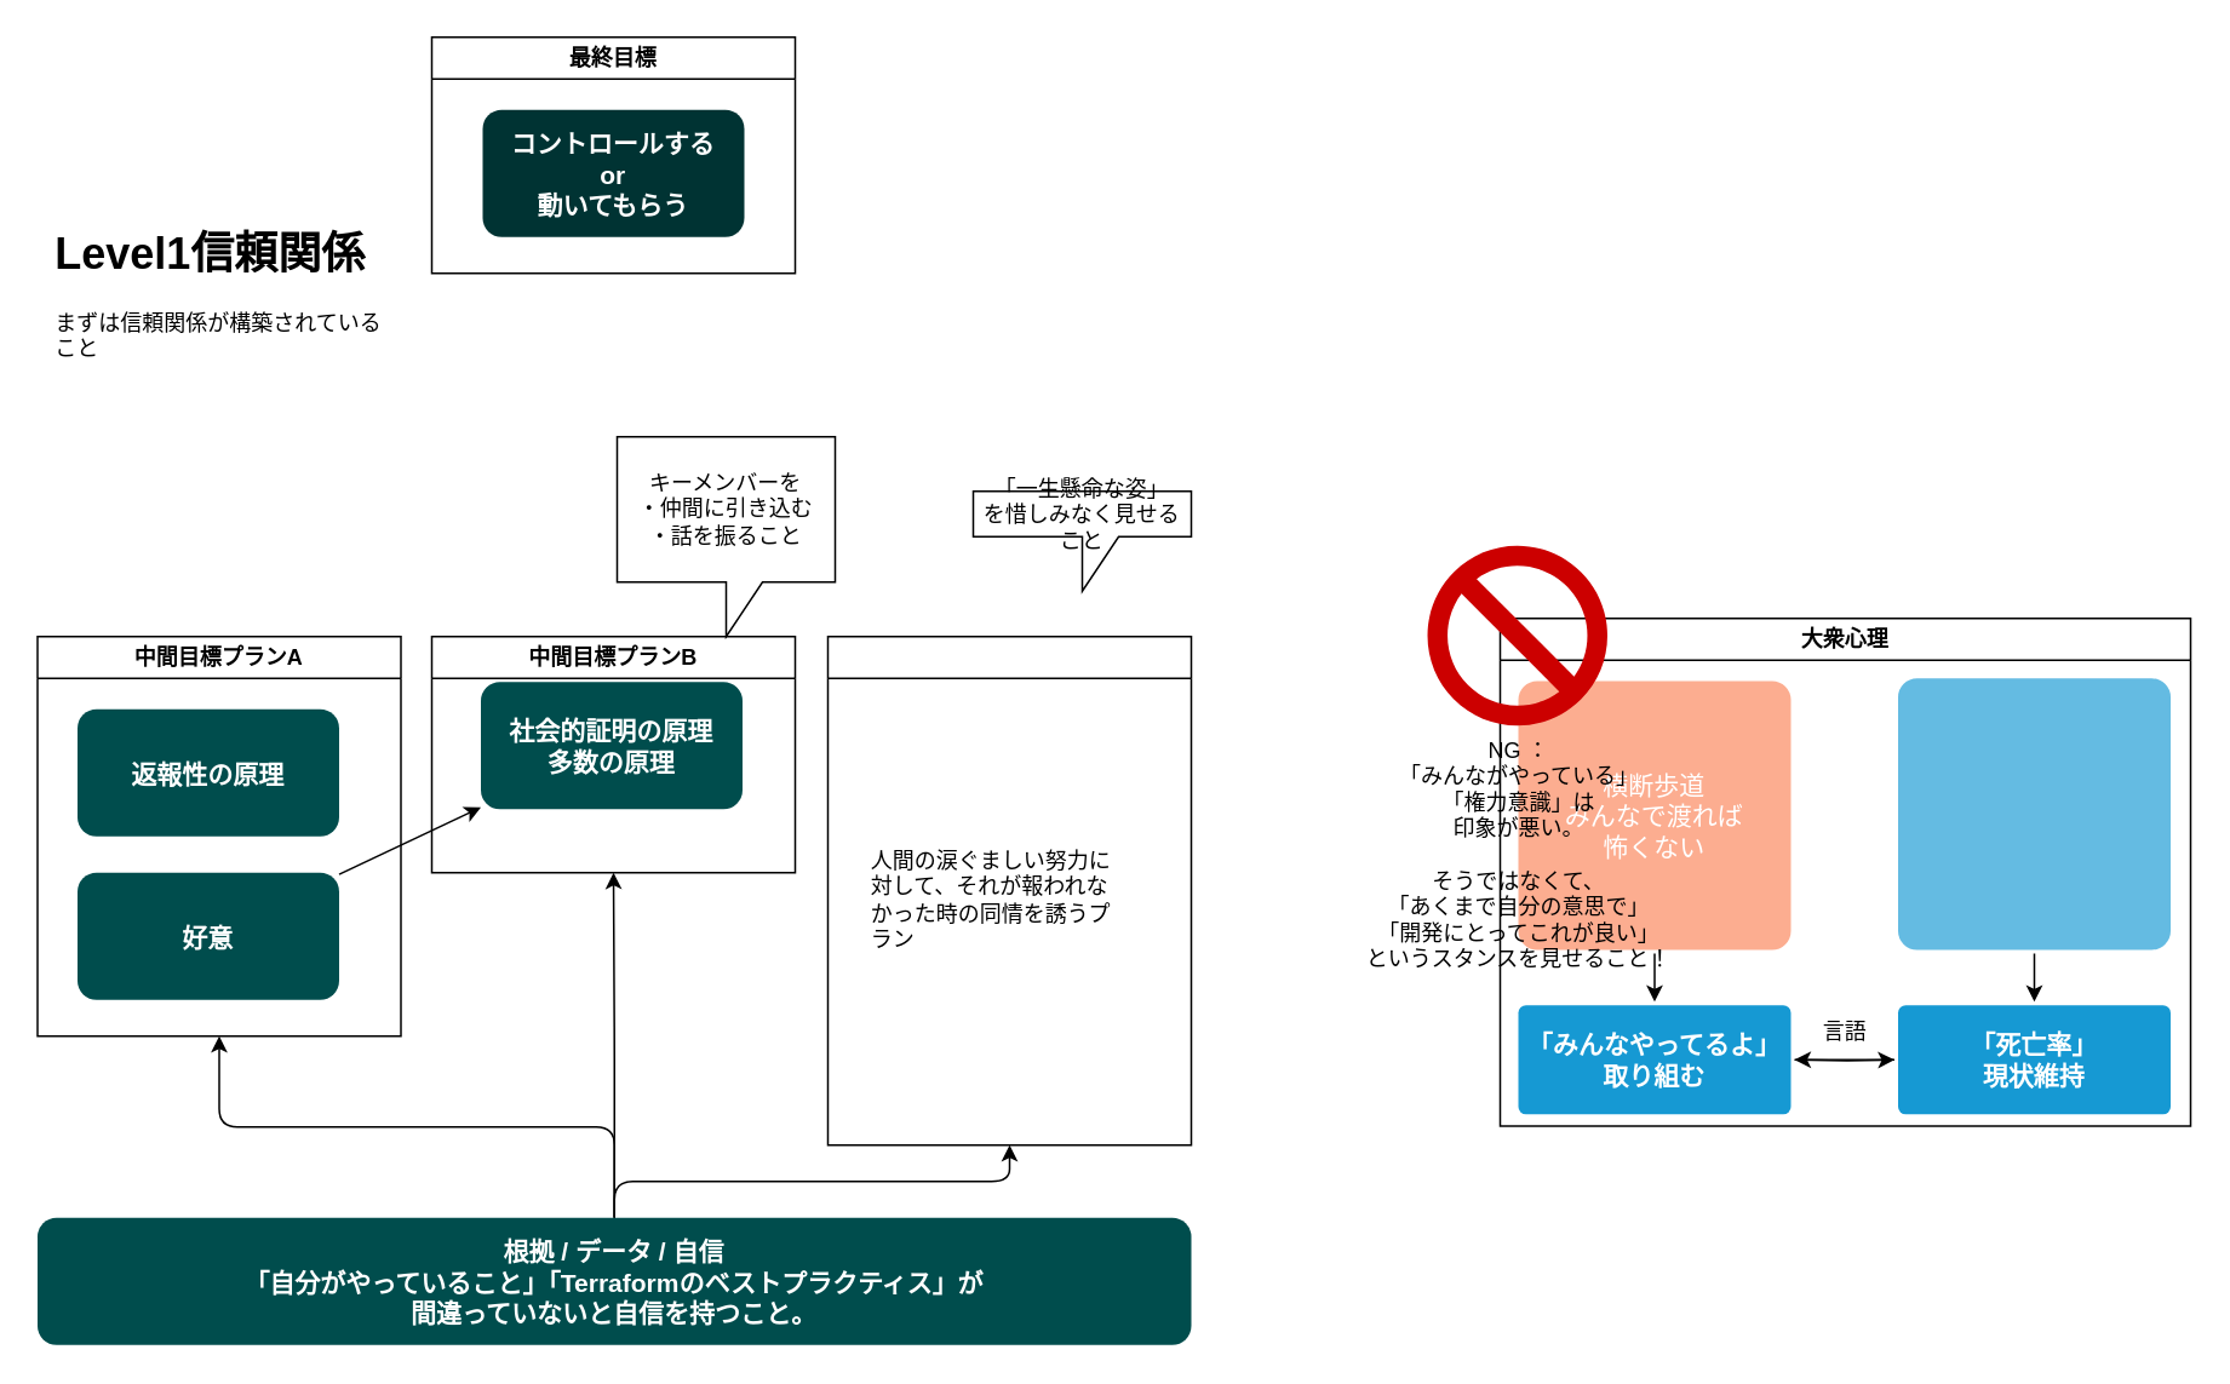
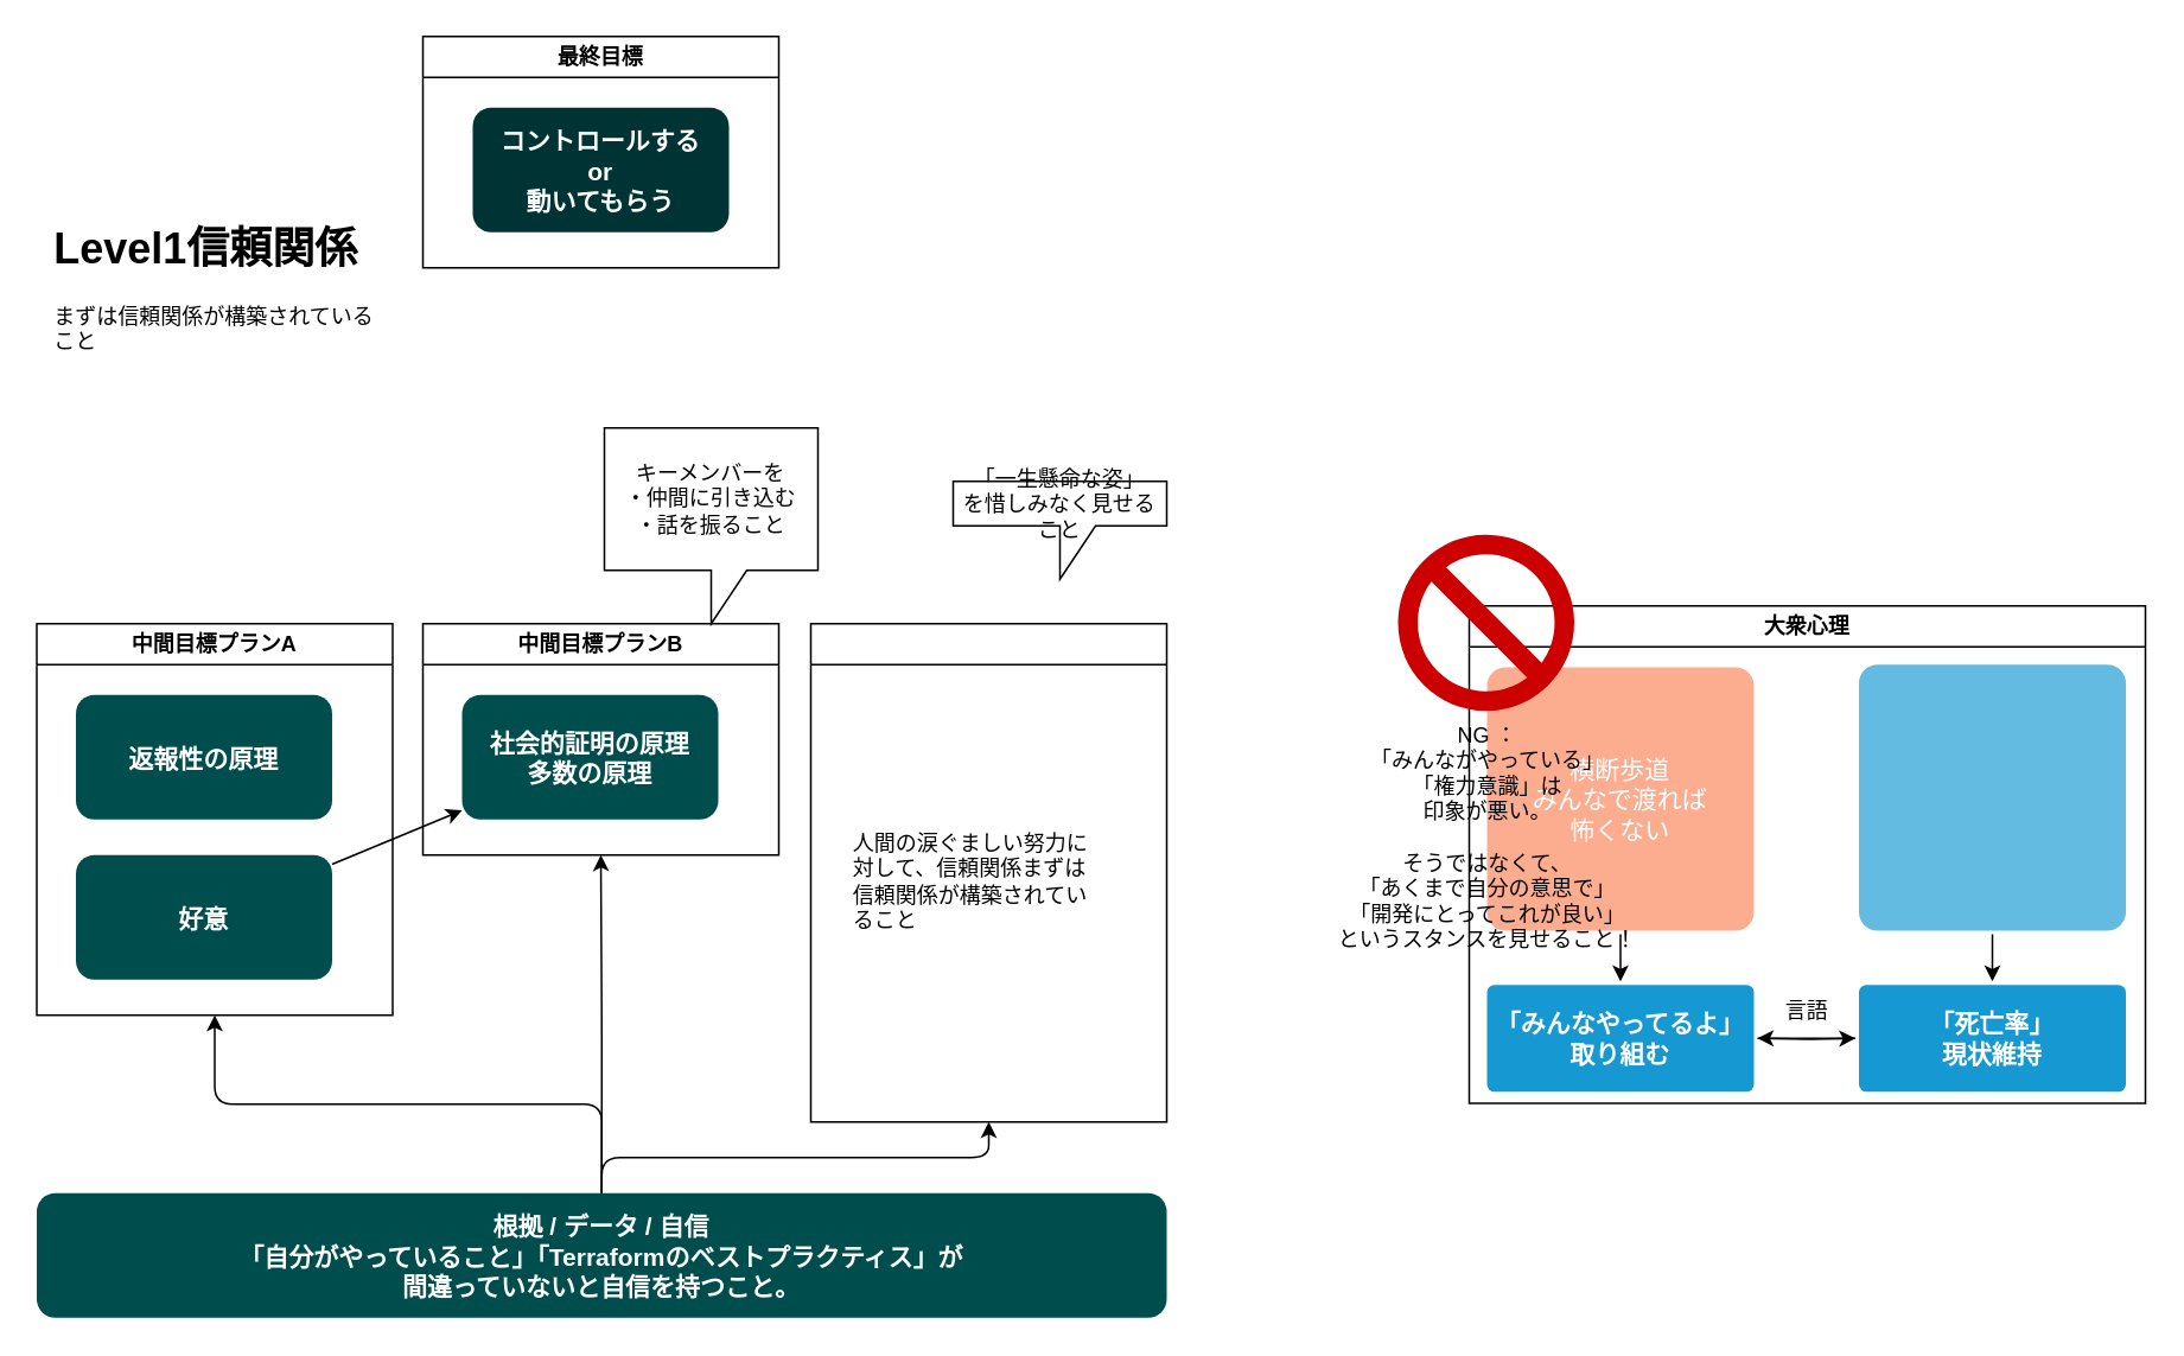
- <mxCell id="10" value="社会的証明の原理&#10;多数の原理" style="rounded=1;fillColor=#004D4D;strokeColor=none;shadow=0;gradientColor=none;fontStyle=1;fontColor=#FFFFFF;fontSize=14;" parent="9" vertex="1"><mxGeometry x="27" y="25" width="144" height="70" as="geometry" /></mxCell>
+ <mxCell id="10" value="社会的証明の原理&#10;多数の原理" style="rounded=1;fillColor=#004D4D;strokeColor=none;shadow=0;gradientColor=none;fontStyle=1;fontColor=#FFFFFF;fontSize=14;" parent="9" vertex="1"><mxGeometry x="22" y="40" width="144" height="70" as="geometry" /></mxCell>
- <mxCell id="12" value="人間の涙ぐましい努力に対して、それが報われなかった時の同情を誘うプラン" style="text;html=1;strokeColor=none;fillColor=none;align=left;verticalAlign=middle;whiteSpace=wrap;rounded=0;" parent="11" vertex="1"><mxGeometry x="22" y="120" width="138" height="50" as="geometry" /></mxCell>
+ <mxCell id="12" value="人間の涙ぐましい努力に対して、信頼関係まずは信頼関係が構築されていること" style="text;html=1;strokeColor=none;fillColor=none;align=left;verticalAlign=middle;whiteSpace=wrap;rounded=0;" parent="11" vertex="1"><mxGeometry x="22" y="120" width="138" height="50" as="geometry" /></mxCell>
